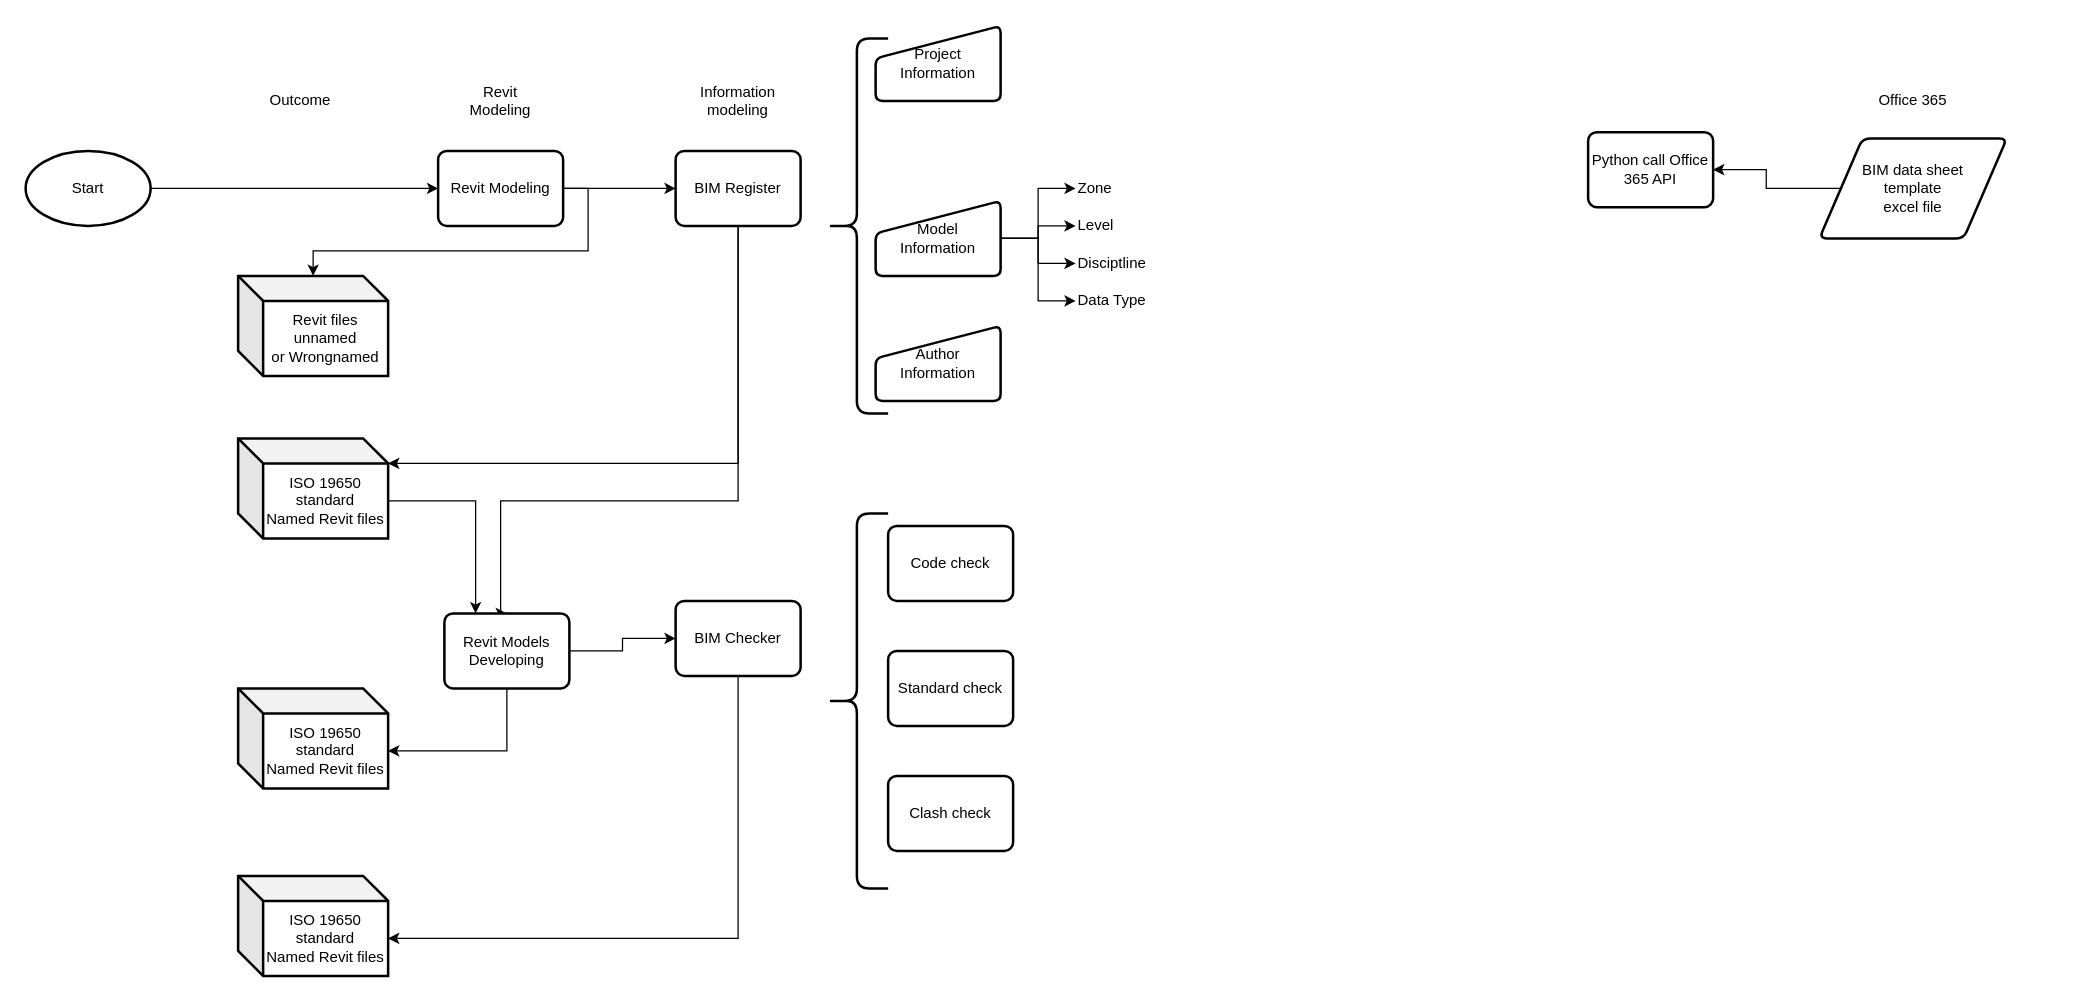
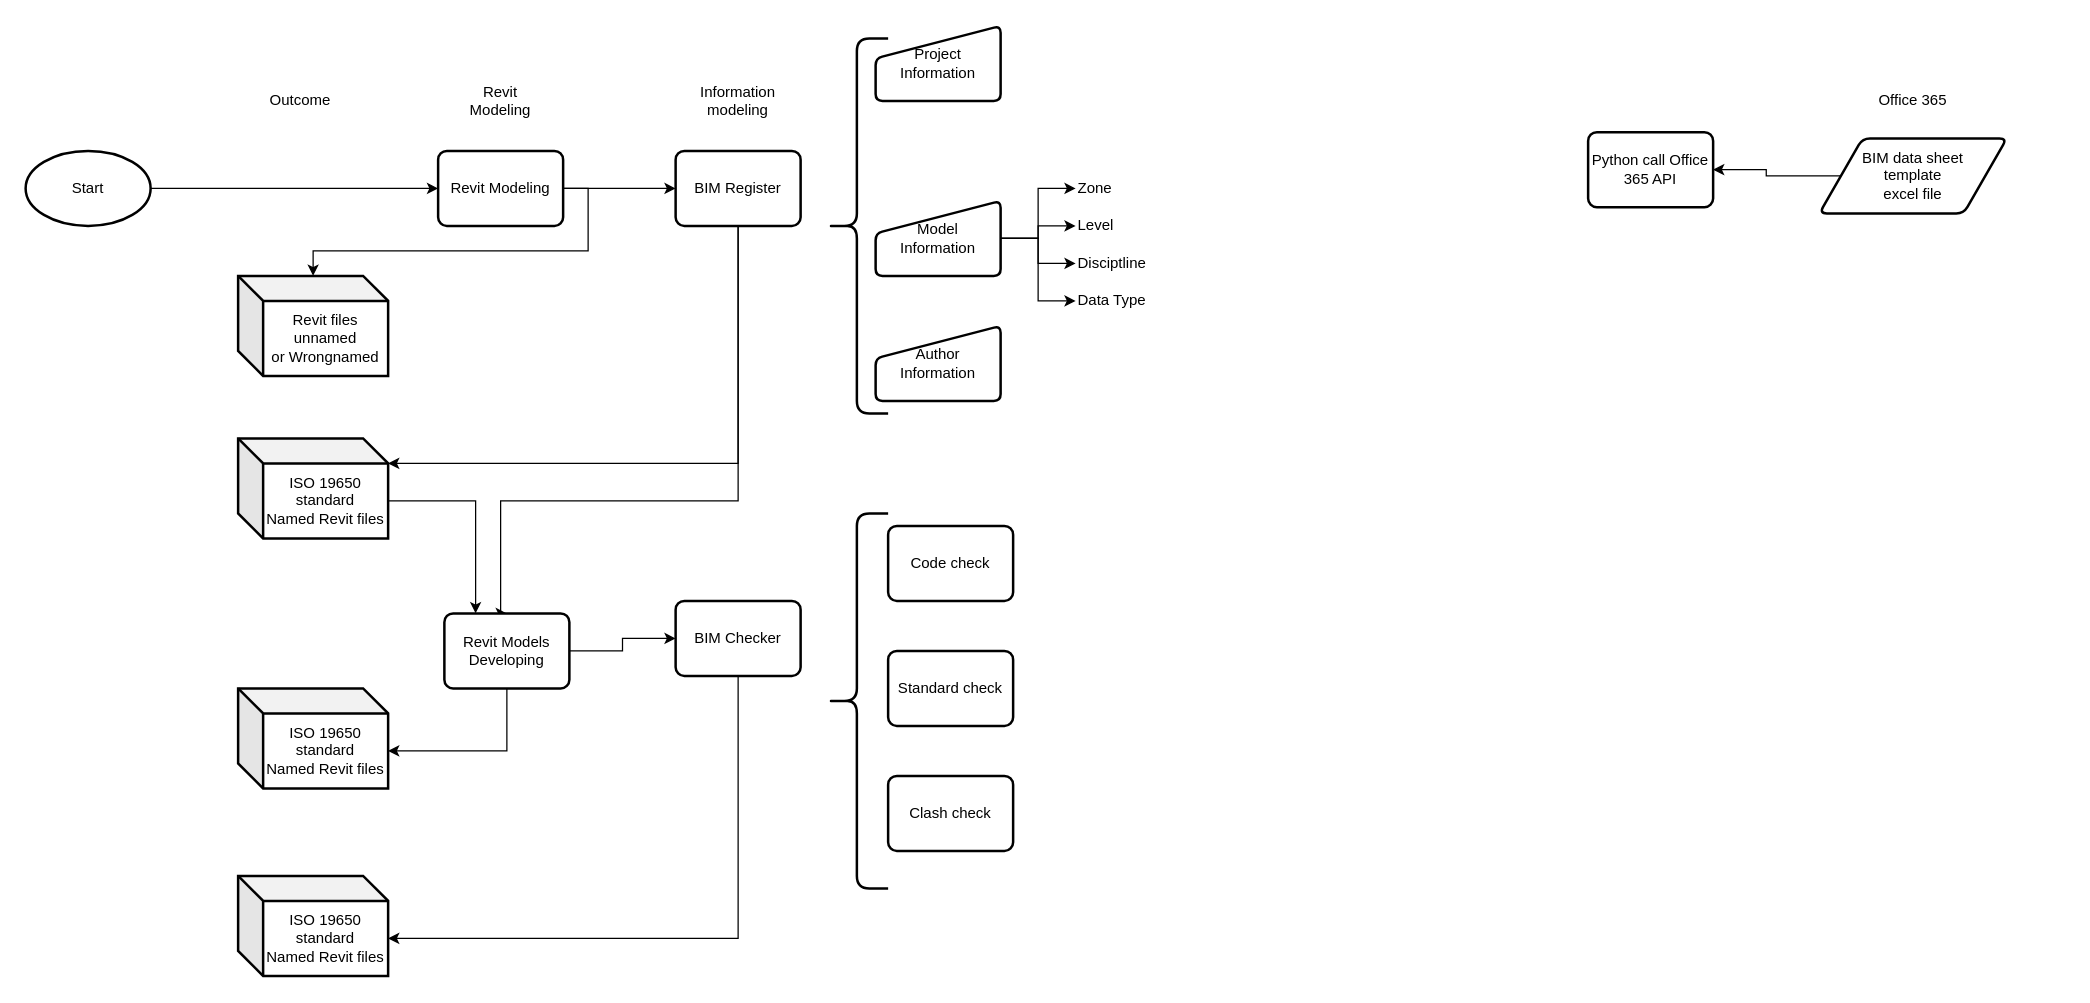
- <mxCell id="40" value="BIM data sheet&lt;br&gt;template&lt;br&gt;excel file" style="shape=parallelogram;html=1;strokeWidth=2;perimeter=parallelogramPerimeter;whiteSpace=wrap;rounded=1;arcSize=12;size=0.23;align=center;" vertex="1" parent="1"><mxGeometry x="1455" y="110" width="150" height="80" as="geometry" /></mxCell>
+ <mxCell id="40" value="BIM data sheet&lt;br&gt;template&lt;br&gt;excel file" style="shape=parallelogram;html=1;strokeWidth=2;perimeter=parallelogramPerimeter;whiteSpace=wrap;rounded=1;arcSize=12;size=0.23;align=center;" vertex="1" parent="1"><mxGeometry x="1455" y="110" width="150" height="60" as="geometry" /></mxCell>
